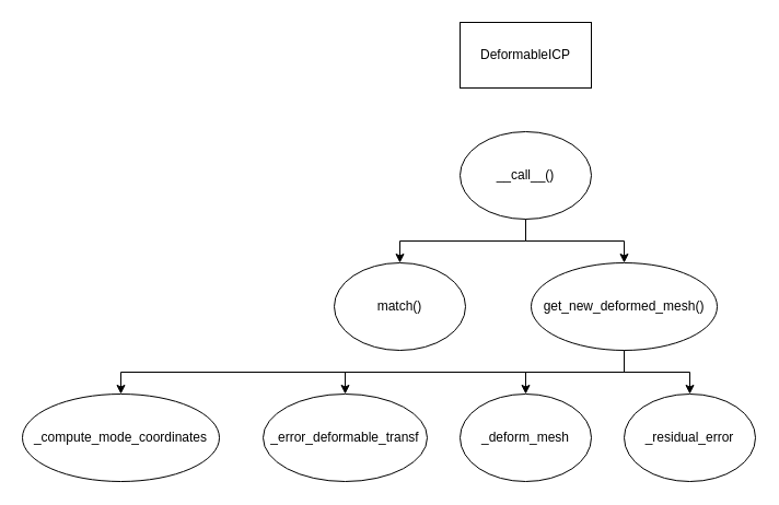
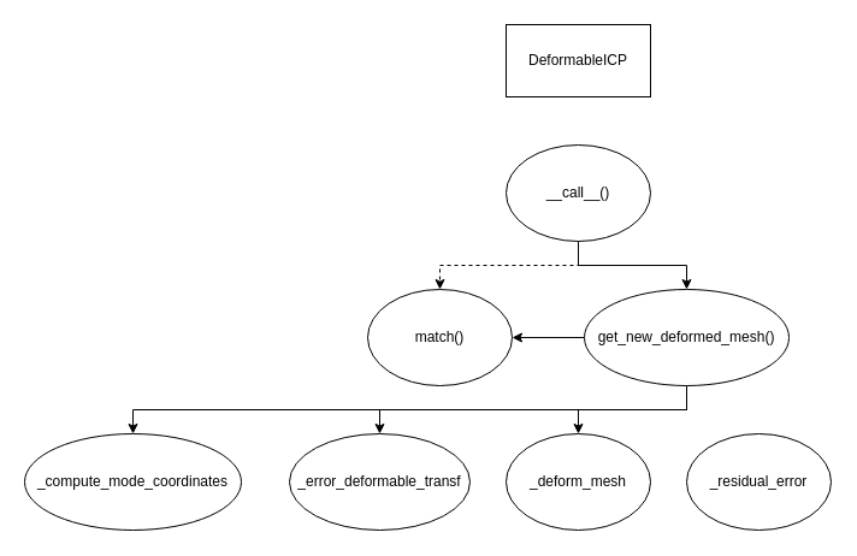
- <mxCell id="3" style="edgeStyle=orthogonalEdgeStyle;rounded=0;orthogonalLoop=1;jettySize=auto;html=1;entryX=0.5;entryY=0;entryDx=0;entryDy=0;" edge="1" parent="1" source="5" target="6"><mxGeometry relative="1" as="geometry" /></mxCell>
+ <mxCell id="3" style="edgeStyle=orthogonalEdgeStyle;rounded=0;orthogonalLoop=1;jettySize=auto;html=1;entryX=0.5;entryY=0;entryDx=0;entryDy=0;dashed=1;" edge="1" parent="1" source="5" target="6"><mxGeometry relative="1" as="geometry" /></mxCell>
- <mxCell id="7" value="" style="edgeStyle=orthogonalEdgeStyle;rounded=0;orthogonalLoop=1;jettySize=auto;html=1;" edge="1" parent="1" source="11" target="13"><mxGeometry relative="1" as="geometry" /></mxCell>
+ <mxCell id="7" value="" style="edgeStyle=orthogonalEdgeStyle;rounded=0;orthogonalLoop=1;jettySize=auto;html=1;" edge="1" parent="1" source="11" target="6"><mxGeometry relative="1" as="geometry" /></mxCell>
